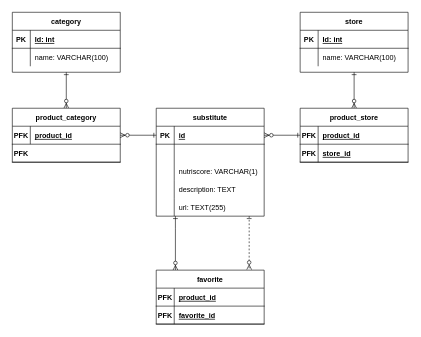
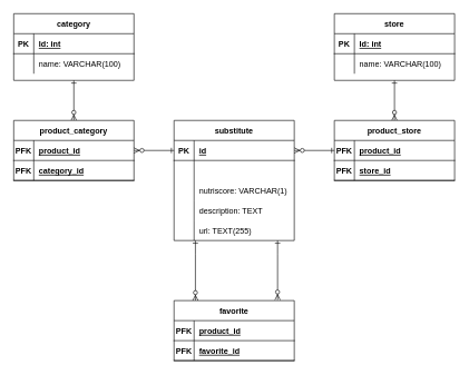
+ <mxCell id="16" value="category_id" style="shape=partialRectangle;connectable=0;fillColor=none;top=0;left=0;bottom=0;right=0;align=left;spacingLeft=6;fontStyle=5;overflow=hidden;" parent="14" vertex="1"><mxGeometry x="30" width="150" height="30" as="geometry" /></mxCell>
- <mxCell id="18" style="edgeStyle=orthogonalEdgeStyle;rounded=0;orthogonalLoop=1;jettySize=auto;html=1;entryX=0.861;entryY=-0.01;entryDx=0;entryDy=0;entryPerimeter=0;startArrow=ERone;startFill=0;endArrow=ERzeroToMany;endFill=1;dashed=1;" parent="1" source="19" target="51" edge="1"><mxGeometry relative="1" as="geometry"><Array as="points"><mxPoint x="415" y="380" /><mxPoint x="415" y="380" /></Array></mxGeometry></mxCell>
+ <mxCell id="18" style="edgeStyle=orthogonalEdgeStyle;rounded=0;orthogonalLoop=1;jettySize=auto;html=1;entryX=0.861;entryY=-0.01;entryDx=0;entryDy=0;entryPerimeter=0;startArrow=ERone;startFill=0;endArrow=ERzeroToMany;endFill=1;" parent="1" source="19" target="51" edge="1"><mxGeometry relative="1" as="geometry"><Array as="points"><mxPoint x="415" y="380" /><mxPoint x="415" y="380" /></Array></mxGeometry></mxCell>
